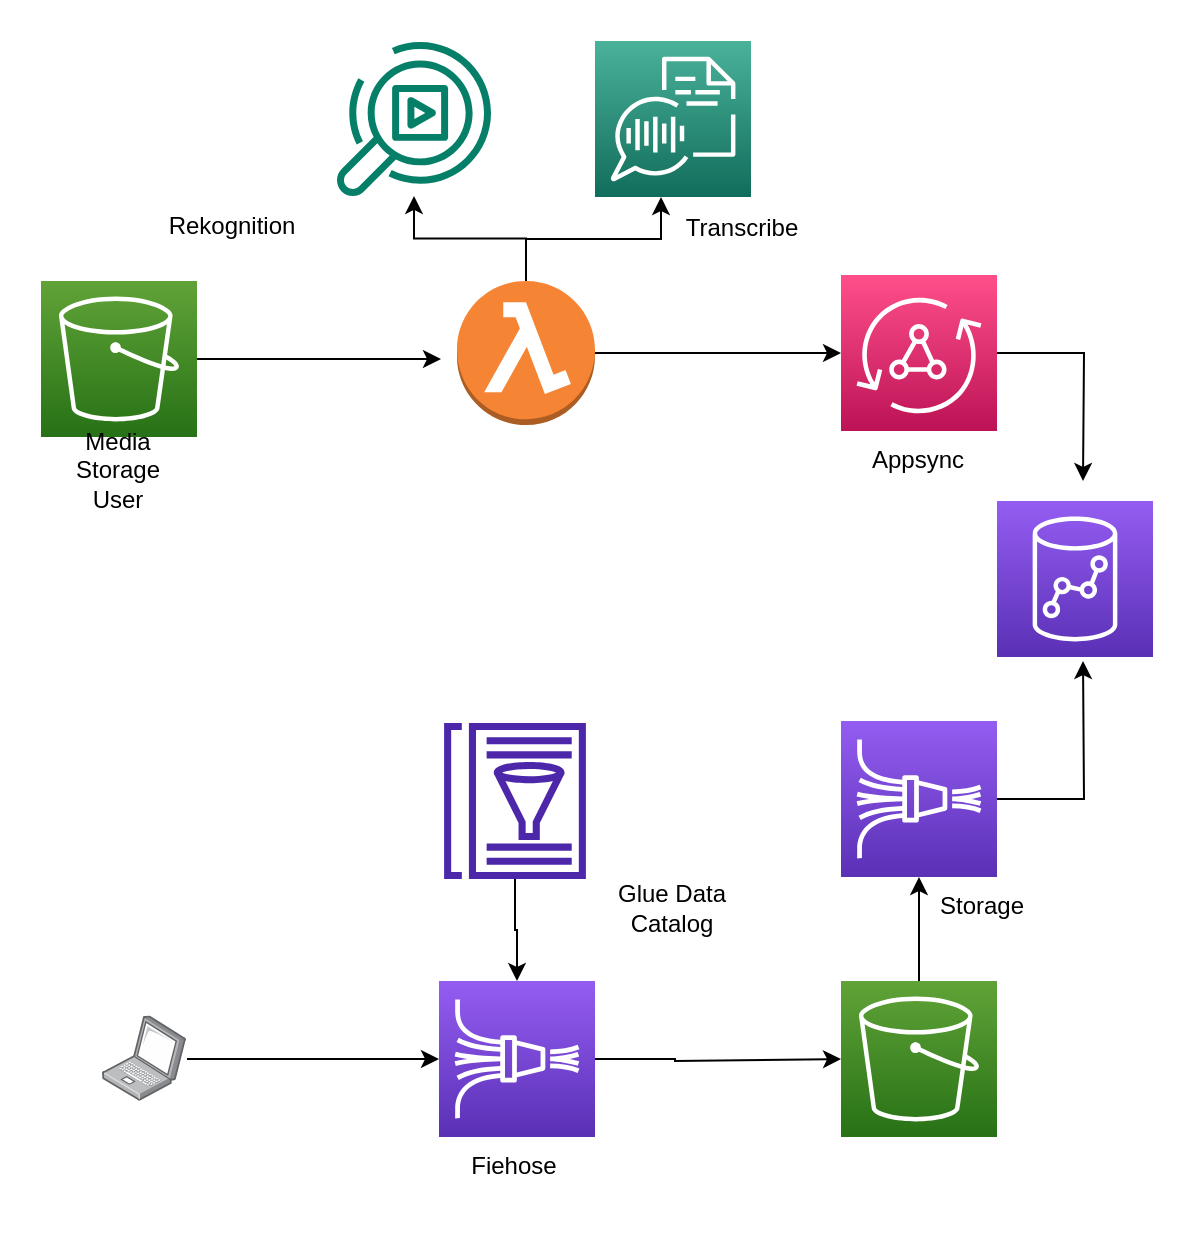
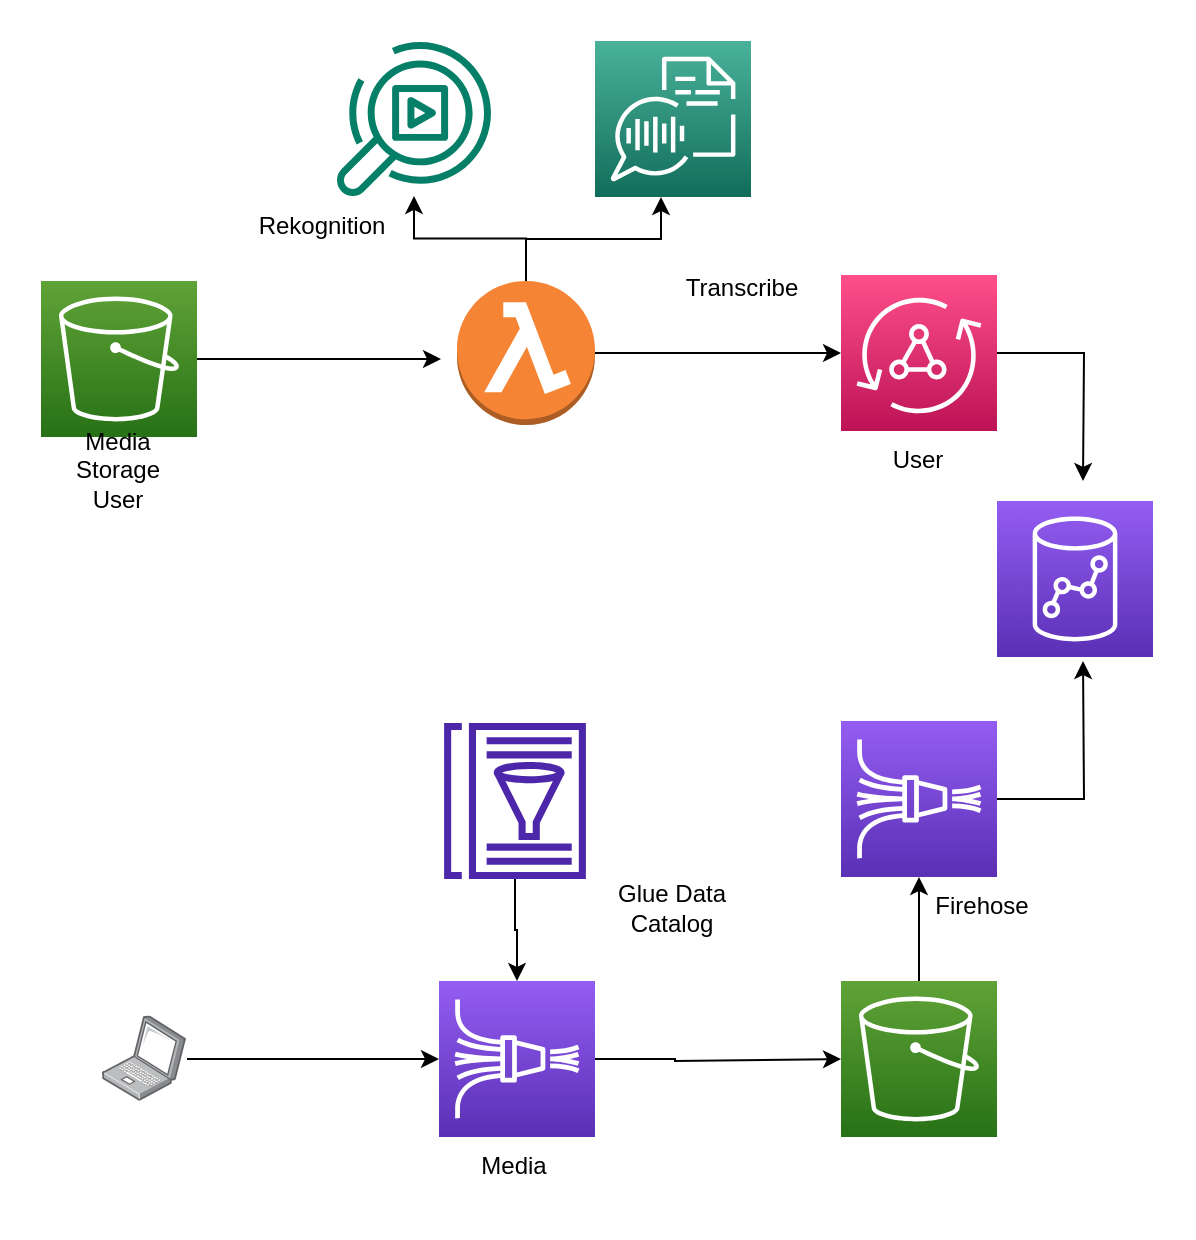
- <mxCell id="25" value="Rekognition" style="text;html=1;strokeColor=none;fillColor=none;align=center;verticalAlign=middle;whiteSpace=wrap;rounded=0;" vertex="1" parent="1"><mxGeometry x="86" y="98" width="60" height="30" as="geometry" /></mxCell>
+ <mxCell id="25" value="Rekognition" style="text;html=1;strokeColor=none;fillColor=none;align=center;verticalAlign=middle;whiteSpace=wrap;rounded=0;" vertex="1" parent="1"><mxGeometry x="131" y="98" width="60" height="30" as="geometry" /></mxCell>
- <mxCell id="26" value="Transcribe" style="text;html=1;strokeColor=none;fillColor=none;align=center;verticalAlign=middle;whiteSpace=wrap;rounded=0;" vertex="1" parent="1"><mxGeometry x="341" y="99" width="60" height="30" as="geometry" /></mxCell>
+ <mxCell id="26" value="Transcribe" style="text;html=1;strokeColor=none;fillColor=none;align=center;verticalAlign=middle;whiteSpace=wrap;rounded=0;" vertex="1" parent="1"><mxGeometry x="341" y="129" width="60" height="30" as="geometry" /></mxCell>
- <mxCell id="27" value="Appsync" style="text;html=1;strokeColor=none;fillColor=none;align=center;verticalAlign=middle;whiteSpace=wrap;rounded=0;" vertex="1" parent="1"><mxGeometry x="429" y="215" width="60" height="30" as="geometry" /></mxCell>
+ <mxCell id="27" value="User" style="text;html=1;strokeColor=none;fillColor=none;align=center;verticalAlign=middle;whiteSpace=wrap;rounded=0;" vertex="1" parent="1"><mxGeometry x="429" y="215" width="60" height="30" as="geometry" /></mxCell>
- <mxCell id="23" value="Storage" style="text;html=1;strokeColor=none;fillColor=none;align=center;verticalAlign=middle;whiteSpace=wrap;rounded=0;" vertex="1" parent="1"><mxGeometry x="461" y="438" width="60" height="30" as="geometry" /></mxCell>
+ <mxCell id="23" value="Firehose" style="text;html=1;strokeColor=none;fillColor=none;align=center;verticalAlign=middle;whiteSpace=wrap;rounded=0;" vertex="1" parent="1"><mxGeometry x="461" y="438" width="60" height="30" as="geometry" /></mxCell>
- <mxCell id="28" value="Fiehose" style="text;html=1;strokeColor=none;fillColor=none;align=center;verticalAlign=middle;whiteSpace=wrap;rounded=0;" vertex="1" parent="1"><mxGeometry x="227" y="568" width="60" height="30" as="geometry" /></mxCell>
+ <mxCell id="28" value="Media" style="text;html=1;strokeColor=none;fillColor=none;align=center;verticalAlign=middle;whiteSpace=wrap;rounded=0;" vertex="1" parent="1"><mxGeometry x="227" y="568" width="60" height="30" as="geometry" /></mxCell>
